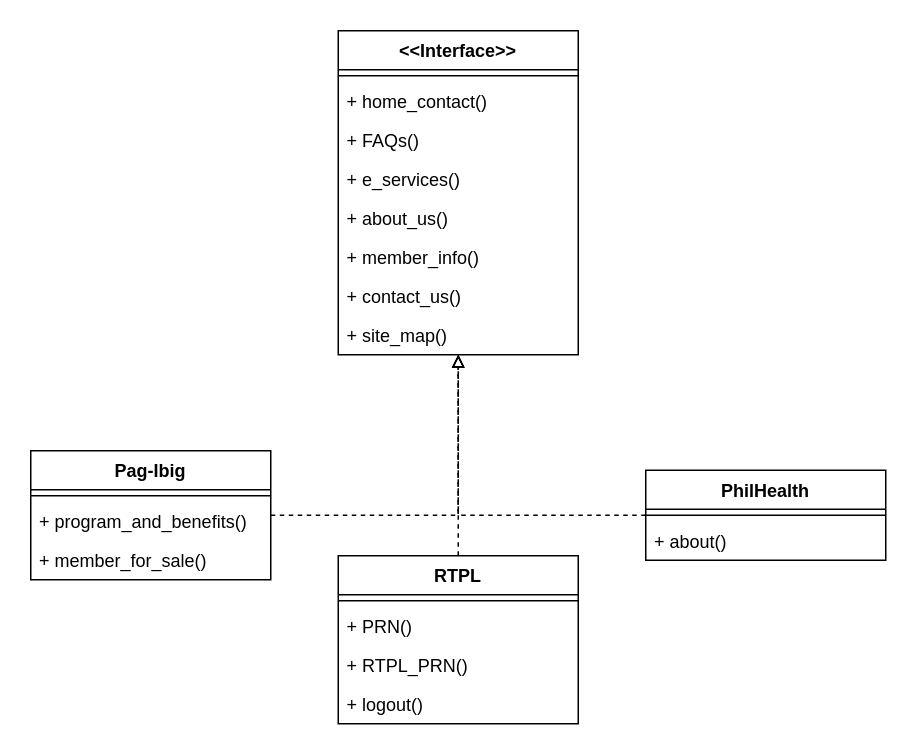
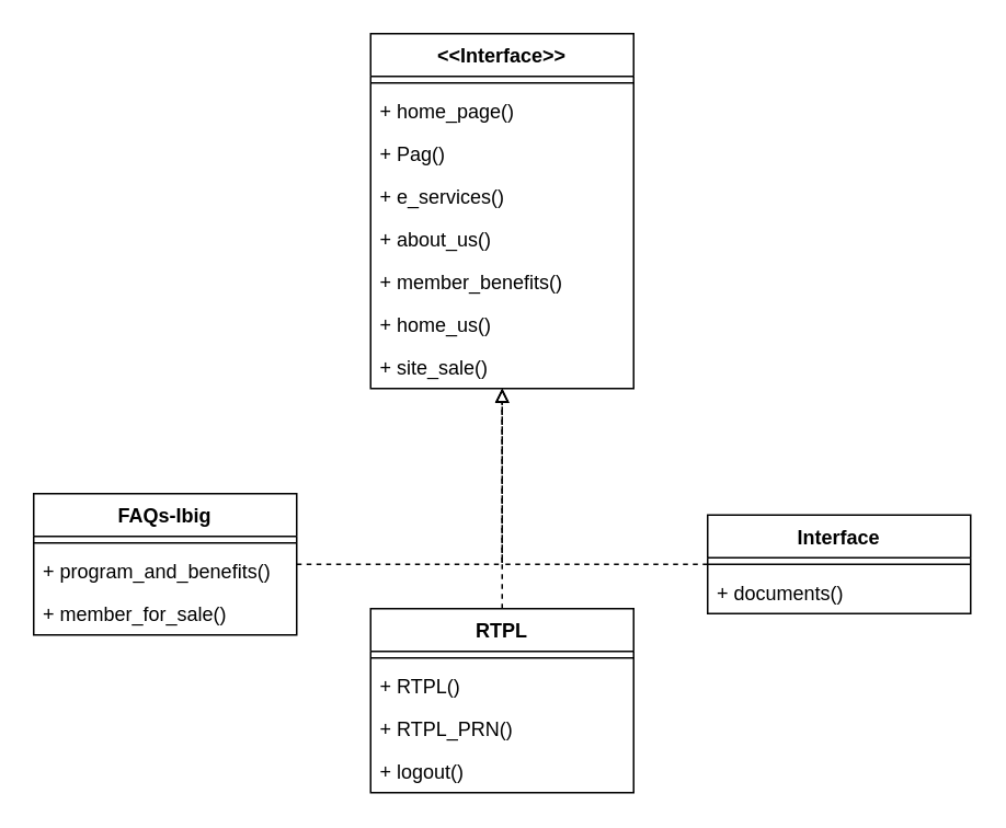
- <mxCell id="4" value="+ home_contact()" style="text;strokeColor=none;fillColor=none;align=left;verticalAlign=top;spacingLeft=4;spacingRight=4;overflow=hidden;rotatable=0;points=[[0,0.5],[1,0.5]];portConstraint=eastwest;" parent="2" vertex="1"><mxGeometry y="34" width="160" height="26" as="geometry" /></mxCell>
+ <mxCell id="4" value="+ home_page()" style="text;strokeColor=none;fillColor=none;align=left;verticalAlign=top;spacingLeft=4;spacingRight=4;overflow=hidden;rotatable=0;points=[[0,0.5],[1,0.5]];portConstraint=eastwest;" parent="2" vertex="1"><mxGeometry y="34" width="160" height="26" as="geometry" /></mxCell>
- <mxCell id="5" value="+ FAQs()" style="text;strokeColor=none;fillColor=none;align=left;verticalAlign=top;spacingLeft=4;spacingRight=4;overflow=hidden;rotatable=0;points=[[0,0.5],[1,0.5]];portConstraint=eastwest;" parent="2" vertex="1"><mxGeometry y="60" width="160" height="26" as="geometry" /></mxCell>
+ <mxCell id="5" value="+ Pag()" style="text;strokeColor=none;fillColor=none;align=left;verticalAlign=top;spacingLeft=4;spacingRight=4;overflow=hidden;rotatable=0;points=[[0,0.5],[1,0.5]];portConstraint=eastwest;" parent="2" vertex="1"><mxGeometry y="60" width="160" height="26" as="geometry" /></mxCell>
- <mxCell id="8" value="+ member_info()" style="text;strokeColor=none;fillColor=none;align=left;verticalAlign=top;spacingLeft=4;spacingRight=4;overflow=hidden;rotatable=0;points=[[0,0.5],[1,0.5]];portConstraint=eastwest;" parent="2" vertex="1"><mxGeometry y="138" width="160" height="26" as="geometry" /></mxCell>
+ <mxCell id="8" value="+ member_benefits()" style="text;strokeColor=none;fillColor=none;align=left;verticalAlign=top;spacingLeft=4;spacingRight=4;overflow=hidden;rotatable=0;points=[[0,0.5],[1,0.5]];portConstraint=eastwest;" parent="2" vertex="1"><mxGeometry y="138" width="160" height="26" as="geometry" /></mxCell>
- <mxCell id="9" value="+ contact_us()" style="text;strokeColor=none;fillColor=none;align=left;verticalAlign=top;spacingLeft=4;spacingRight=4;overflow=hidden;rotatable=0;points=[[0,0.5],[1,0.5]];portConstraint=eastwest;" parent="2" vertex="1"><mxGeometry y="164" width="160" height="26" as="geometry" /></mxCell>
+ <mxCell id="9" value="+ home_us()" style="text;strokeColor=none;fillColor=none;align=left;verticalAlign=top;spacingLeft=4;spacingRight=4;overflow=hidden;rotatable=0;points=[[0,0.5],[1,0.5]];portConstraint=eastwest;" parent="2" vertex="1"><mxGeometry y="164" width="160" height="26" as="geometry" /></mxCell>
- <mxCell id="10" value="+ site_map()" style="text;strokeColor=none;fillColor=none;align=left;verticalAlign=top;spacingLeft=4;spacingRight=4;overflow=hidden;rotatable=0;points=[[0,0.5],[1,0.5]];portConstraint=eastwest;" parent="2" vertex="1"><mxGeometry y="190" width="160" height="26" as="geometry" /></mxCell>
+ <mxCell id="10" value="+ site_sale()" style="text;strokeColor=none;fillColor=none;align=left;verticalAlign=top;spacingLeft=4;spacingRight=4;overflow=hidden;rotatable=0;points=[[0,0.5],[1,0.5]];portConstraint=eastwest;" parent="2" vertex="1"><mxGeometry y="190" width="160" height="26" as="geometry" /></mxCell>
- <mxCell id="12" value="Pag-Ibig" style="swimlane;fontStyle=1;align=center;verticalAlign=top;childLayout=stackLayout;horizontal=1;startSize=26;horizontalStack=0;resizeParent=1;resizeParentMax=0;resizeLast=0;collapsible=1;marginBottom=0;" parent="1" vertex="1"><mxGeometry x="20" y="300" width="160" height="86" as="geometry" /></mxCell>
+ <mxCell id="12" value="FAQs-Ibig" style="swimlane;fontStyle=1;align=center;verticalAlign=top;childLayout=stackLayout;horizontal=1;startSize=26;horizontalStack=0;resizeParent=1;resizeParentMax=0;resizeLast=0;collapsible=1;marginBottom=0;" parent="1" vertex="1"><mxGeometry x="20" y="300" width="160" height="86" as="geometry" /></mxCell>
- <mxCell id="23" value="PhilHealth" style="swimlane;fontStyle=1;align=center;verticalAlign=top;childLayout=stackLayout;horizontal=1;startSize=26;horizontalStack=0;resizeParent=1;resizeParentMax=0;resizeLast=0;collapsible=1;marginBottom=0;" parent="1" vertex="1"><mxGeometry x="430" y="313" width="160" height="60" as="geometry" /></mxCell>
+ <mxCell id="23" value="Interface" style="swimlane;fontStyle=1;align=center;verticalAlign=top;childLayout=stackLayout;horizontal=1;startSize=26;horizontalStack=0;resizeParent=1;resizeParentMax=0;resizeLast=0;collapsible=1;marginBottom=0;" parent="1" vertex="1"><mxGeometry x="430" y="313" width="160" height="60" as="geometry" /></mxCell>
- <mxCell id="25" value="+ about()" style="text;strokeColor=none;fillColor=none;align=left;verticalAlign=top;spacingLeft=4;spacingRight=4;overflow=hidden;rotatable=0;points=[[0,0.5],[1,0.5]];portConstraint=eastwest;" parent="23" vertex="1"><mxGeometry y="34" width="160" height="26" as="geometry" /></mxCell>
+ <mxCell id="25" value="+ documents()" style="text;strokeColor=none;fillColor=none;align=left;verticalAlign=top;spacingLeft=4;spacingRight=4;overflow=hidden;rotatable=0;points=[[0,0.5],[1,0.5]];portConstraint=eastwest;" parent="23" vertex="1"><mxGeometry y="34" width="160" height="26" as="geometry" /></mxCell>
- <mxCell id="19" value="+ PRN()" style="text;strokeColor=none;fillColor=none;align=left;verticalAlign=top;spacingLeft=4;spacingRight=4;overflow=hidden;rotatable=0;points=[[0,0.5],[1,0.5]];portConstraint=eastwest;" parent="17" vertex="1"><mxGeometry y="34" width="160" height="26" as="geometry" /></mxCell>
+ <mxCell id="19" value="+ RTPL()" style="text;strokeColor=none;fillColor=none;align=left;verticalAlign=top;spacingLeft=4;spacingRight=4;overflow=hidden;rotatable=0;points=[[0,0.5],[1,0.5]];portConstraint=eastwest;" parent="17" vertex="1"><mxGeometry y="34" width="160" height="26" as="geometry" /></mxCell>
